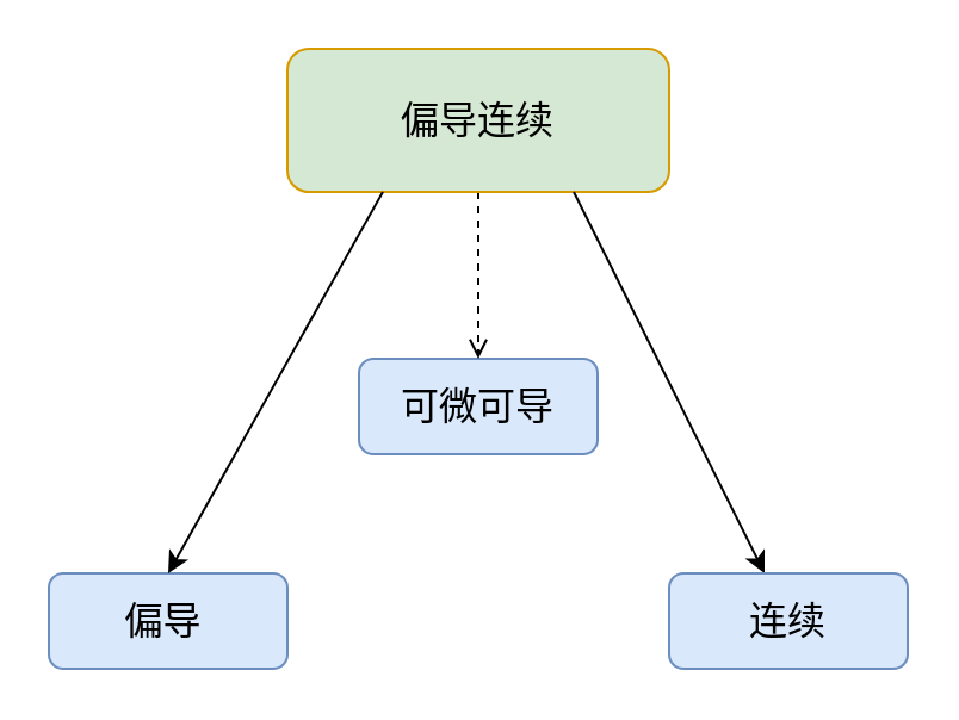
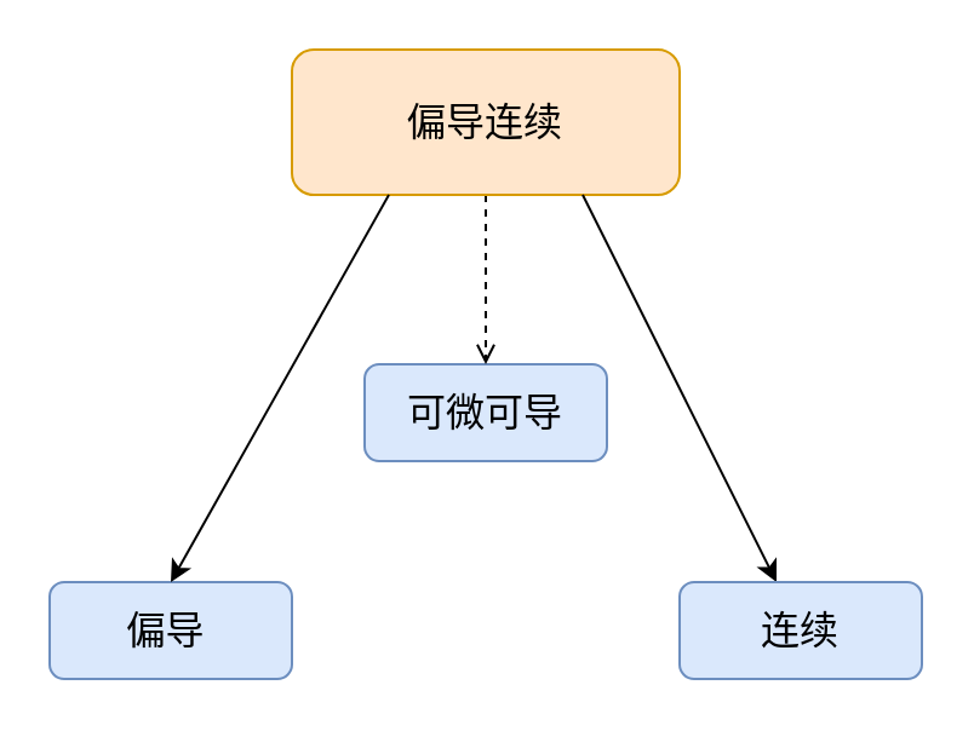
- <mxCell id="4" value="&lt;font style=&quot;font-size: 16px&quot;&gt;偏导连续&lt;/font&gt;" style="rounded=1;whiteSpace=wrap;html=1;fillColor=#d5e8d4;strokeColor=#d79b00;" vertex="1" parent="1"><mxGeometry x="120" y="20" width="160" height="60" as="geometry" /></mxCell>
+ <mxCell id="4" value="&lt;font style=&quot;font-size: 16px&quot;&gt;偏导连续&lt;/font&gt;" style="rounded=1;whiteSpace=wrap;html=1;fillColor=#ffe6cc;strokeColor=#d79b00;" vertex="1" parent="1"><mxGeometry x="120" y="20" width="160" height="60" as="geometry" /></mxCell>
